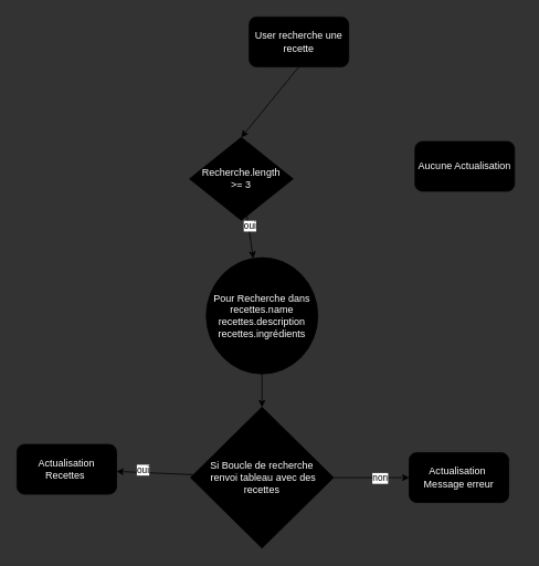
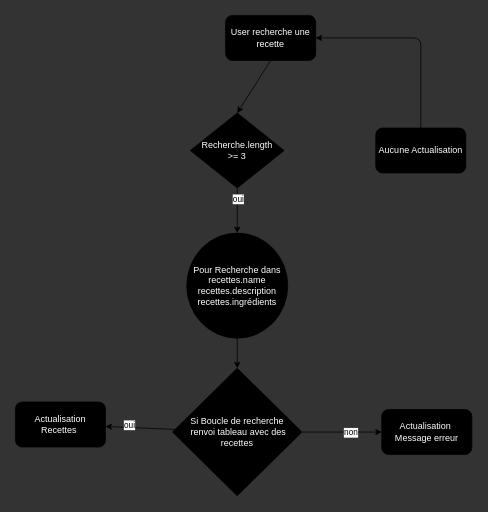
+ <mxCell id="7" style="edgeStyle=none;html=1;exitX=0.5;exitY=0;exitDx=0;exitDy=0;entryX=1;entryY=0.5;entryDx=0;entryDy=0;" edge="1" parent="1" source="8" target="3"><mxGeometry relative="1" as="geometry"><Array as="points"><mxPoint x="560" y="50" /></Array></mxGeometry></mxCell>
- <mxCell id="6" value="Recherche.length&lt;br&gt;&amp;gt;= 3" style="rhombus;whiteSpace=wrap;html=1;fillColor=#000000;fontColor=#FFFFFF;" vertex="1" parent="1"><mxGeometry x="228" y="165" width="125" height="100" as="geometry" /></mxCell>
+ <mxCell id="6" value="Recherche.length&lt;br&gt;&amp;gt;= 3" style="rhombus;whiteSpace=wrap;html=1;fillColor=#000000;fontColor=#FFFFFF;" vertex="1" parent="1"><mxGeometry x="253" y="150" width="125" height="100" as="geometry" /></mxCell>
- <mxCell id="16" value="Actualisation&amp;nbsp;&lt;br&gt;Message erreur" style="rounded=1;whiteSpace=wrap;html=1;fillColor=#000000;fontColor=#FFFFFF;" vertex="1" parent="1"><mxGeometry x="493" y="545" width="120" height="60" as="geometry" /></mxCell>
+ <mxCell id="16" value="Actualisation&amp;nbsp;&lt;br&gt;Message erreur" style="rounded=1;whiteSpace=wrap;html=1;fillColor=#000000;fontColor=#FFFFFF;" vertex="1" parent="1"><mxGeometry x="508" y="545" width="120" height="60" as="geometry" /></mxCell>
